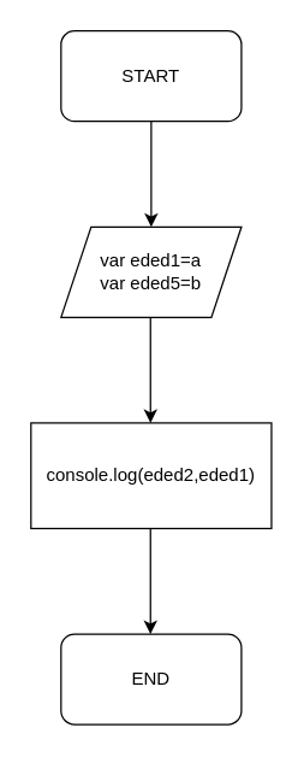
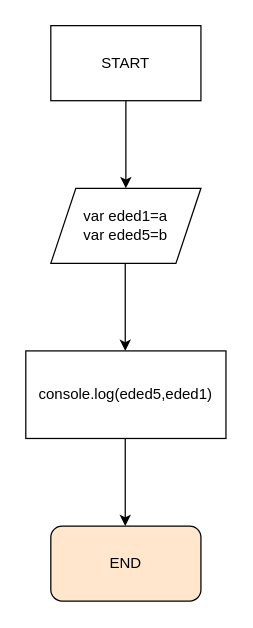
- <mxCell id="2" value="START" style="rounded=1;whiteSpace=wrap;html=1;" vertex="1" parent="1"><mxGeometry x="40" y="20" width="120" height="60" as="geometry" /></mxCell>
+ <mxCell id="2" value="START" style="whiteSpace=wrap;html=1;rounded=0;" vertex="1" parent="1"><mxGeometry x="40" y="20" width="120" height="60" as="geometry" /></mxCell>
- <mxCell id="6" value="console.log(eded2,eded1)" style="rounded=0;whiteSpace=wrap;html=1;" vertex="1" parent="1"><mxGeometry x="20" y="280" width="160" height="70" as="geometry" /></mxCell>
+ <mxCell id="6" value="console.log(eded5,eded1)" style="rounded=0;whiteSpace=wrap;html=1;" vertex="1" parent="1"><mxGeometry x="20" y="280" width="160" height="70" as="geometry" /></mxCell>
- <mxCell id="8" value="END" style="rounded=1;whiteSpace=wrap;html=1;" vertex="1" parent="1"><mxGeometry x="40" y="420" width="120" height="60" as="geometry" /></mxCell>
+ <mxCell id="8" value="END" style="rounded=1;whiteSpace=wrap;html=1;fillColor=#ffe6cc;" vertex="1" parent="1"><mxGeometry x="40" y="420" width="120" height="60" as="geometry" /></mxCell>
